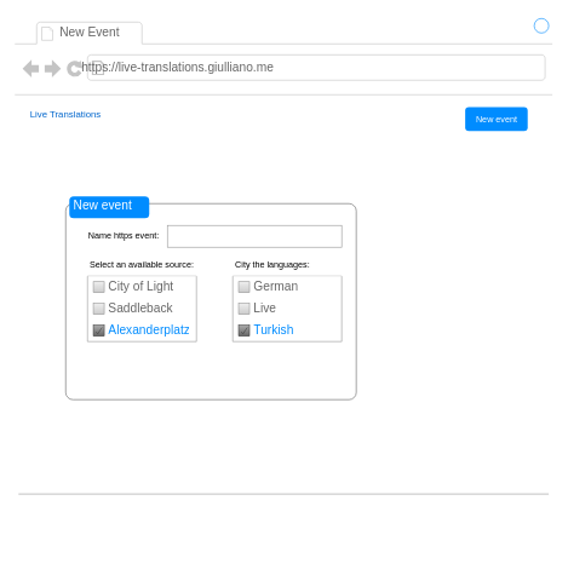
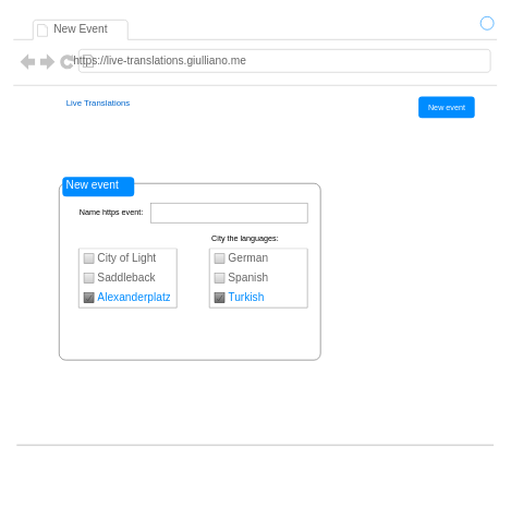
- <mxCell id="6" value="Live Translations" style="text;html=1;strokeColor=none;fillColor=none;align=center;verticalAlign=middle;whiteSpace=wrap;rounded=0;fontSize=13;fontColor=#0066CC;" parent="2" vertex="1"><mxGeometry x="20" y="127" width="100" height="20" as="geometry" /></mxCell>
+ <mxCell id="6" value="Live Translations" style="text;html=1;strokeColor=none;fillColor=none;align=center;verticalAlign=middle;whiteSpace=wrap;rounded=0;fontSize=13;fontColor=#0066CC;" parent="2" vertex="1"><mxGeometry x="80" y="127" width="100" height="20" as="geometry" /></mxCell>
- <mxCell id="24" value="Select an available source:" style="text;html=1;align=center;verticalAlign=middle;whiteSpace=wrap;rounded=0;" vertex="1" parent="8"><mxGeometry x="30" y="80" width="150" height="30" as="geometry" /></mxCell>
- <mxCell id="20" value="Live" style="text;strokeColor=none;align=left;verticalAlign=middle;spacingLeft=27;spacingRight=10;overflow=hidden;points=[[0,0.5],[1,0.5]];portConstraint=eastwest;rotatable=0;whiteSpace=wrap;html=1;rSize=5;fillColor=none;fontColor=inherit;fontSize=17;" vertex="1" parent="17"><mxGeometry y="30" width="150" height="30" as="geometry" /></mxCell>
+ <mxCell id="20" value="Spanish" style="text;strokeColor=none;align=left;verticalAlign=middle;spacingLeft=27;spacingRight=10;overflow=hidden;points=[[0,0.5],[1,0.5]];portConstraint=eastwest;rotatable=0;whiteSpace=wrap;html=1;rSize=5;fillColor=none;fontColor=inherit;fontSize=17;" vertex="1" parent="17"><mxGeometry y="30" width="150" height="30" as="geometry" /></mxCell>
